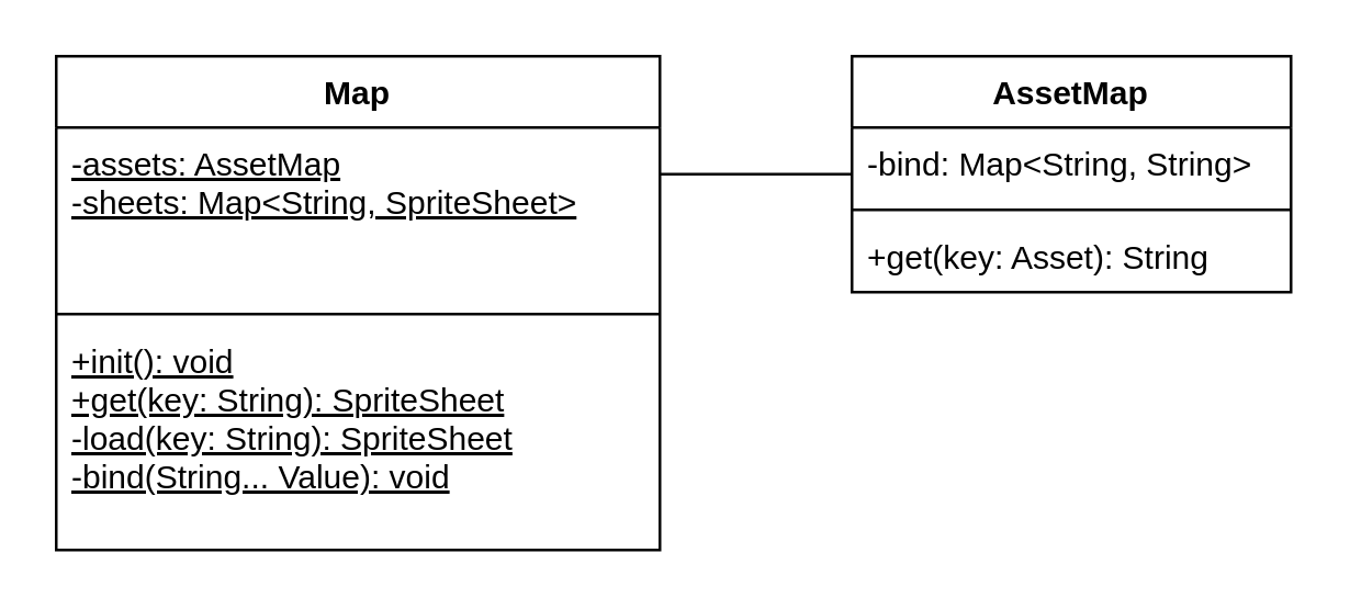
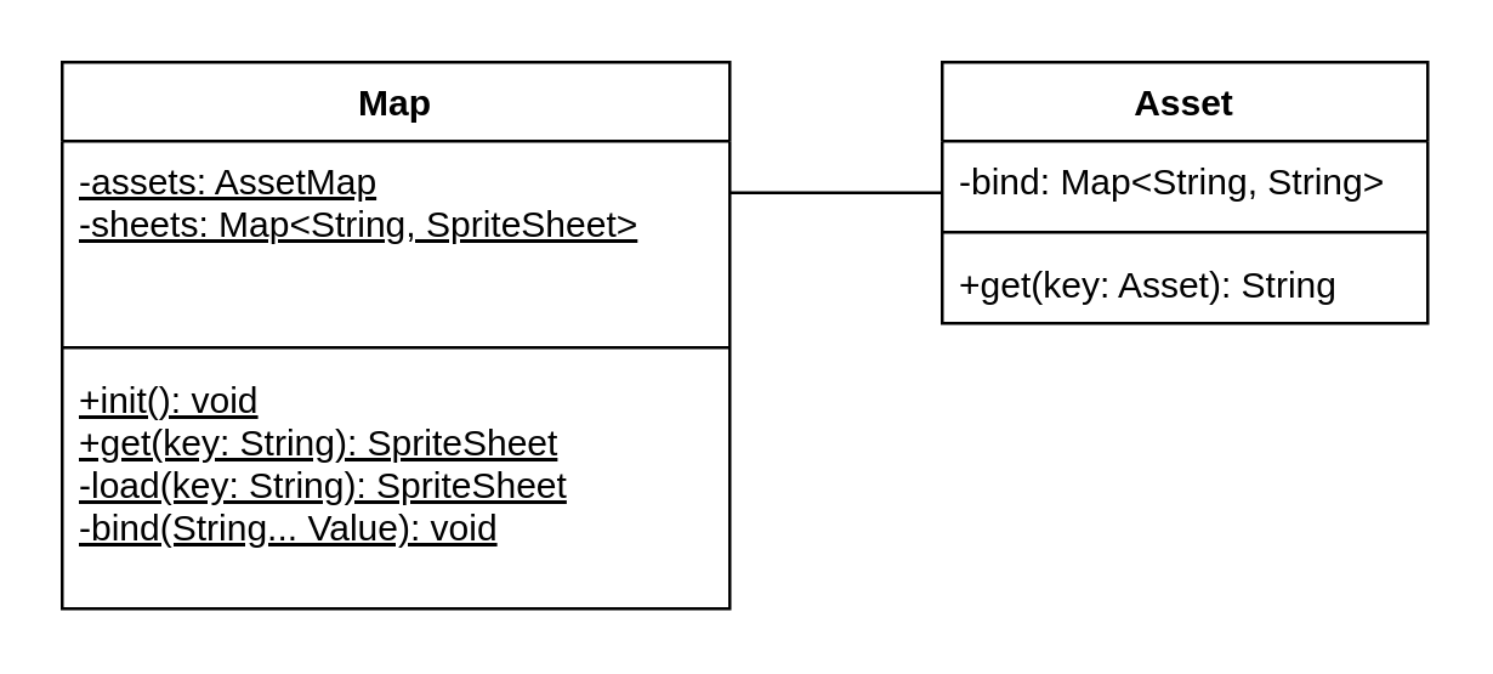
- <mxCell id="6" value="AssetMap" style="swimlane;fontStyle=1;align=center;verticalAlign=top;childLayout=stackLayout;horizontal=1;startSize=26;horizontalStack=0;resizeParent=1;resizeParentMax=0;resizeLast=0;collapsible=1;marginBottom=0;" vertex="1" parent="1"><mxGeometry x="310" y="20" width="160" height="86" as="geometry" /></mxCell>
+ <mxCell id="6" value="Asset" style="swimlane;fontStyle=1;align=center;verticalAlign=top;childLayout=stackLayout;horizontal=1;startSize=26;horizontalStack=0;resizeParent=1;resizeParentMax=0;resizeLast=0;collapsible=1;marginBottom=0;" vertex="1" parent="1"><mxGeometry x="310" y="20" width="160" height="86" as="geometry" /></mxCell>
